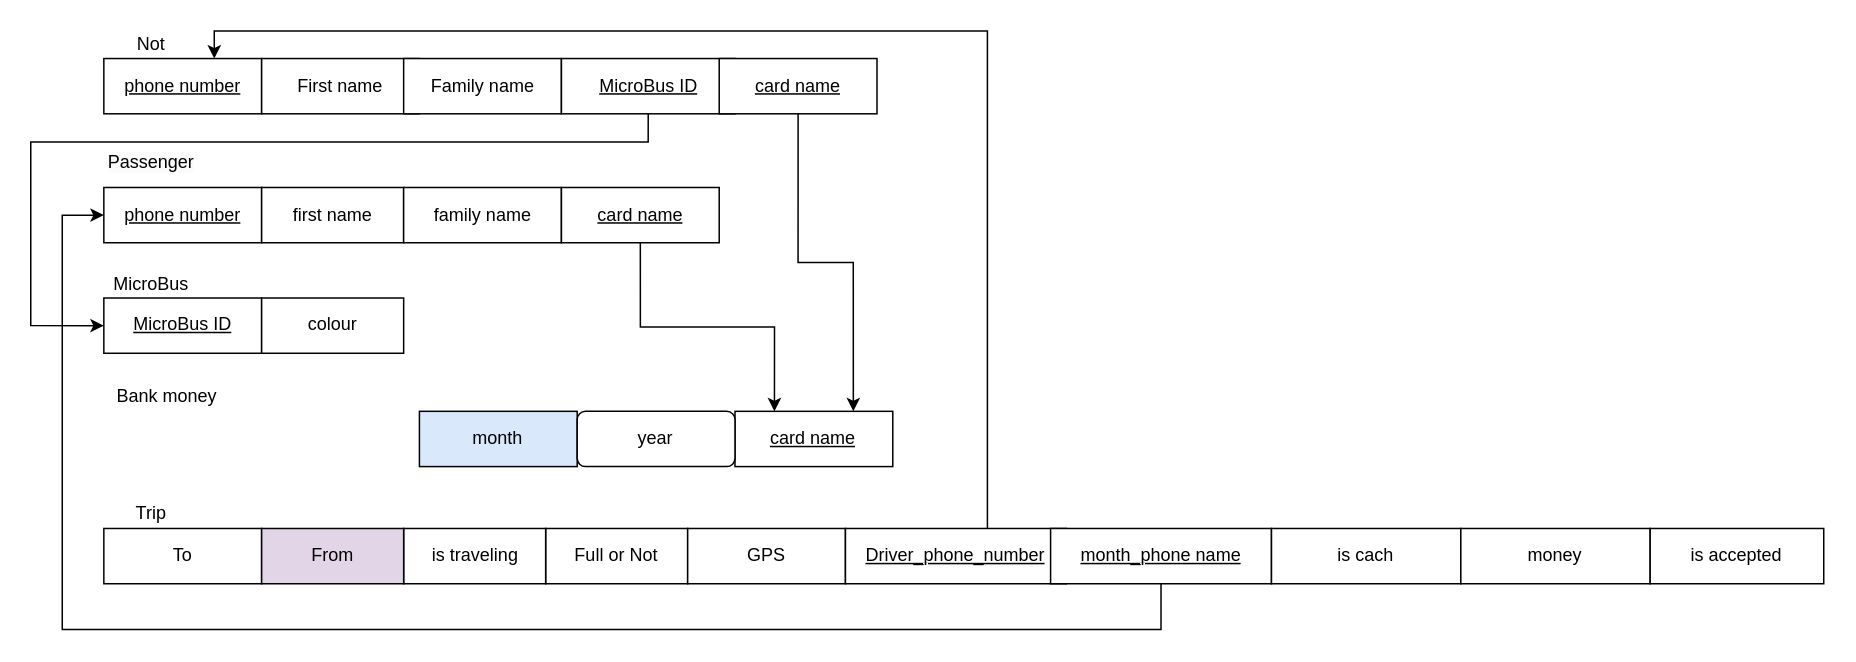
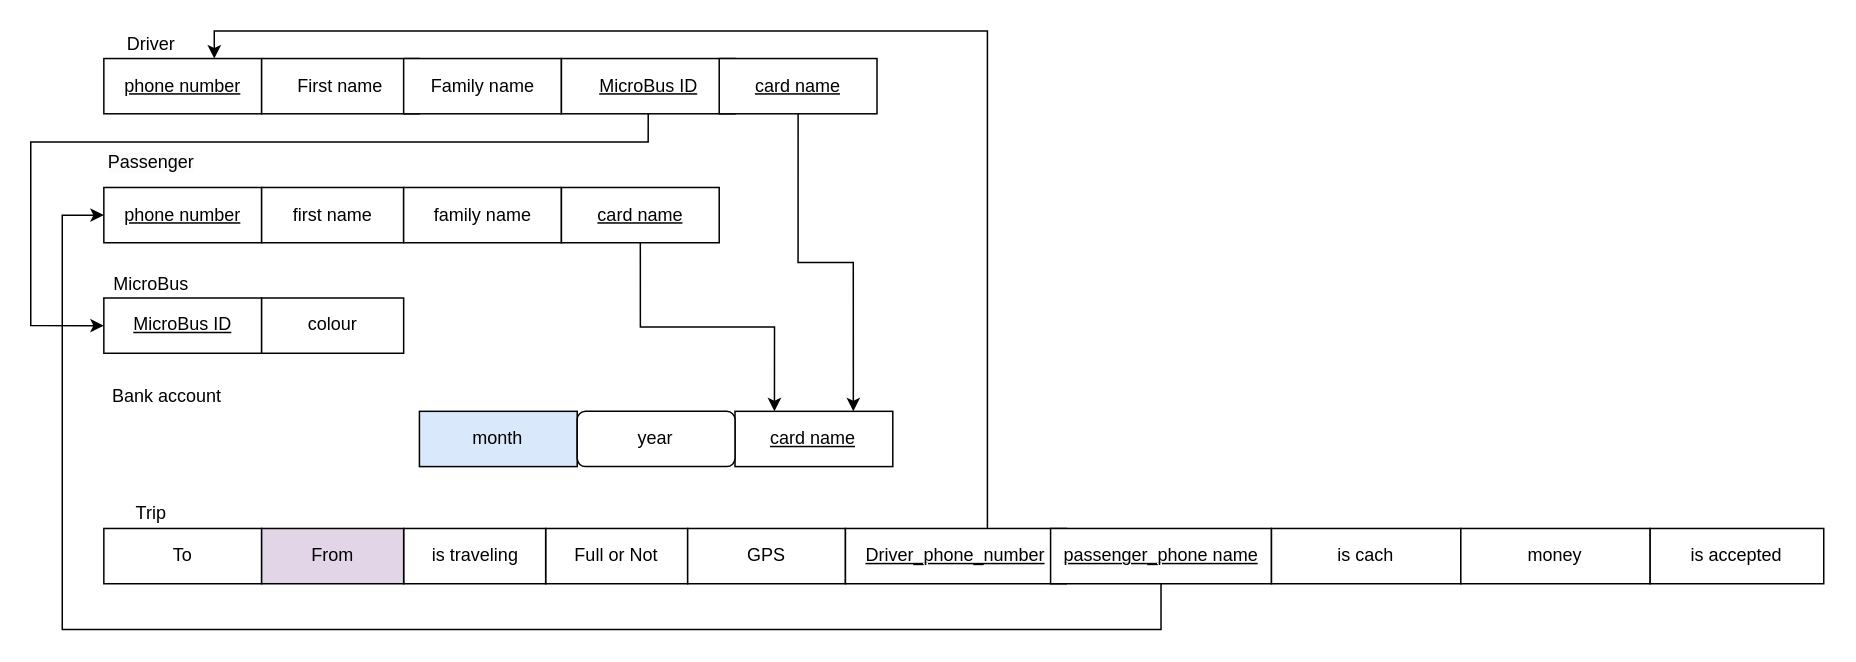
- <mxCell id="5" value="Not" style="text;html=1;strokeColor=none;fillColor=none;align=center;verticalAlign=middle;whiteSpace=wrap;rounded=0;" parent="1" vertex="1"><mxGeometry x="68.713" width="63.098" height="18.415" as="geometry" y="20" /></mxCell>
+ <mxCell id="5" value="Driver" style="text;html=1;strokeColor=none;fillColor=none;align=center;verticalAlign=middle;whiteSpace=wrap;rounded=0;" parent="1" vertex="1"><mxGeometry x="68.713" width="63.098" height="18.415" as="geometry" y="20" /></mxCell>
- <mxCell id="22" value="Bank money" style="text;html=1;strokeColor=none;fillColor=none;align=center;verticalAlign=middle;whiteSpace=wrap;rounded=0;" parent="1" vertex="1"><mxGeometry x="68.713" y="255.123" width="84.131" height="18.415" as="geometry" /></mxCell>
+ <mxCell id="22" value="Bank account" style="text;html=1;strokeColor=none;fillColor=none;align=center;verticalAlign=middle;whiteSpace=wrap;rounded=0;" parent="1" vertex="1"><mxGeometry x="68.713" y="255.123" width="84.131" height="18.415" as="geometry" /></mxCell>
- <mxCell id="32" value="&lt;u&gt;month_phone name&lt;/u&gt;" style="rounded=0;whiteSpace=wrap;html=1;verticalAlign=middle;align=center;" parent="1" vertex="1"><mxGeometry x="699.697" y="351.615" width="147.23" height="36.831" as="geometry" /></mxCell>
+ <mxCell id="32" value="&lt;u&gt;passenger_phone name&lt;/u&gt;" style="rounded=0;whiteSpace=wrap;html=1;verticalAlign=middle;align=center;" parent="1" vertex="1"><mxGeometry x="699.697" y="351.615" width="147.23" height="36.831" as="geometry" /></mxCell>
